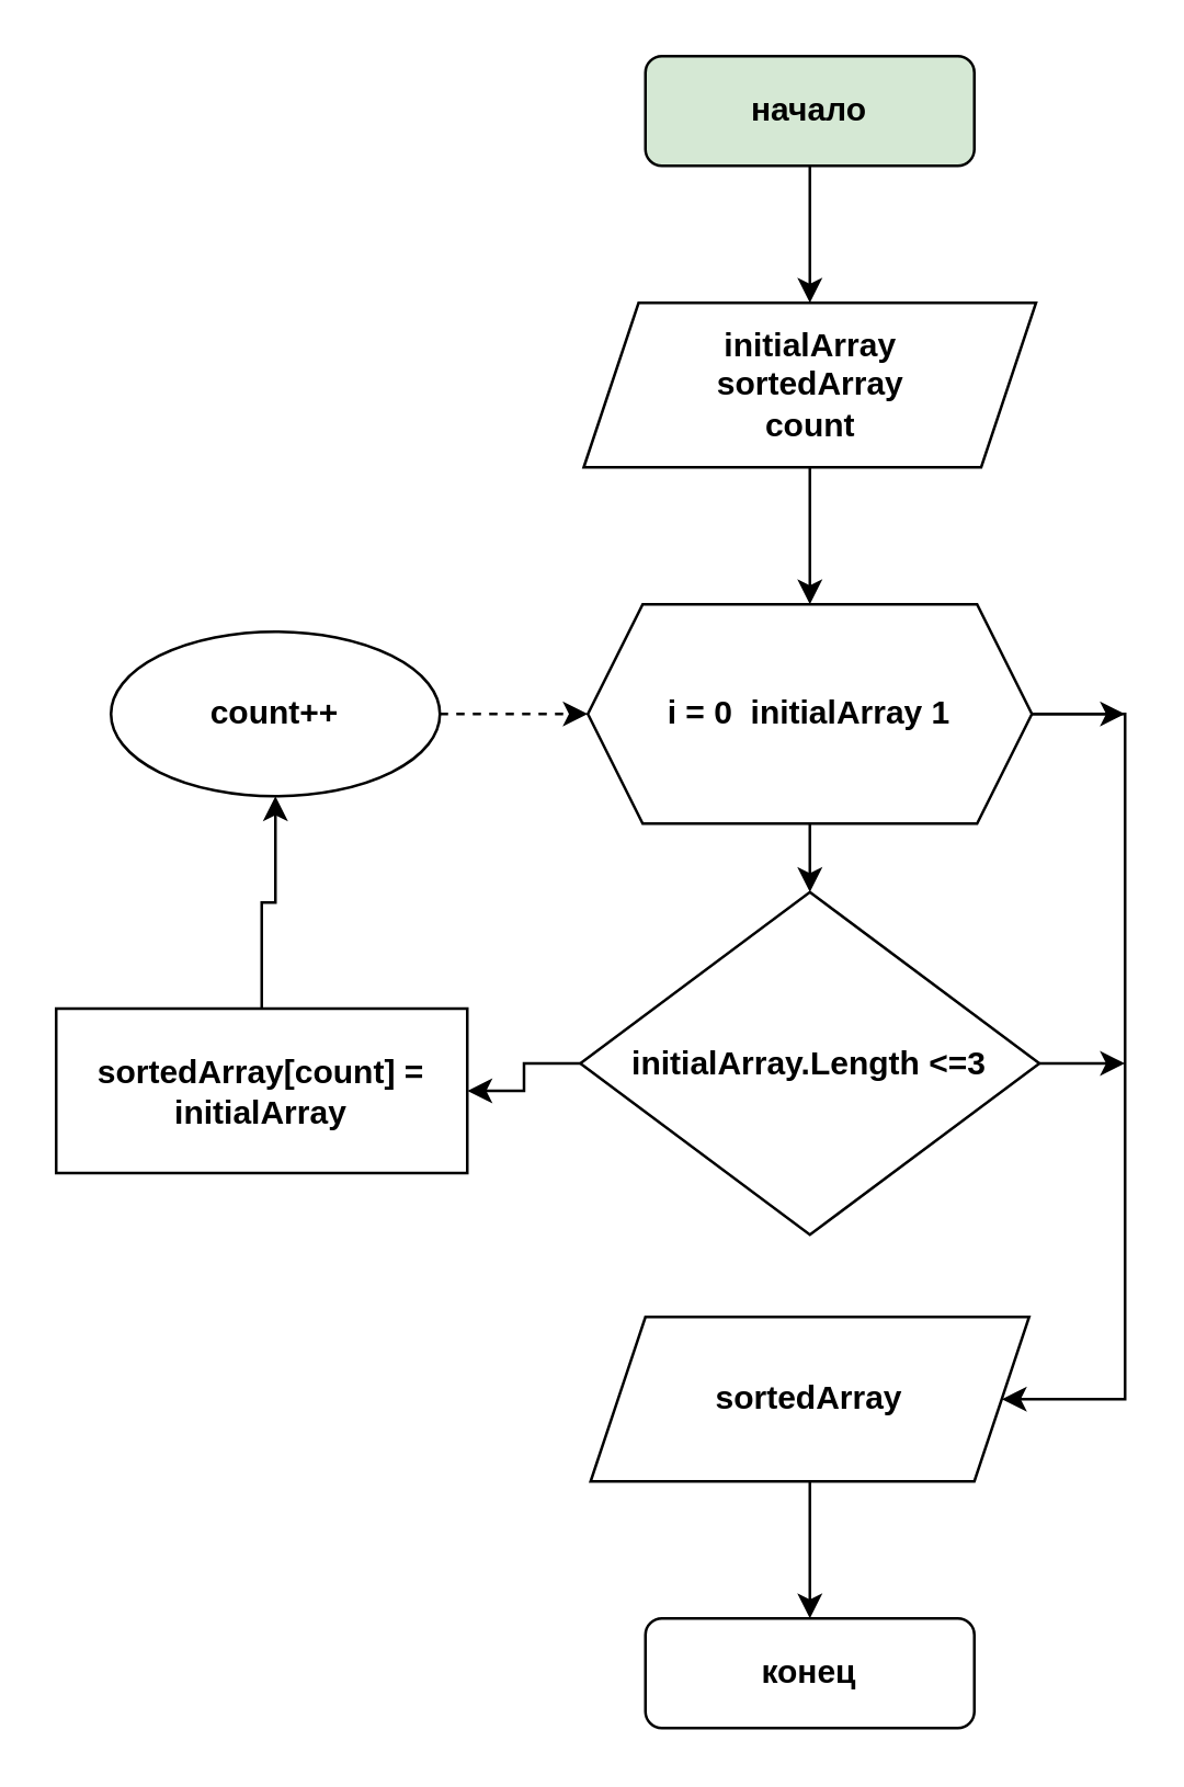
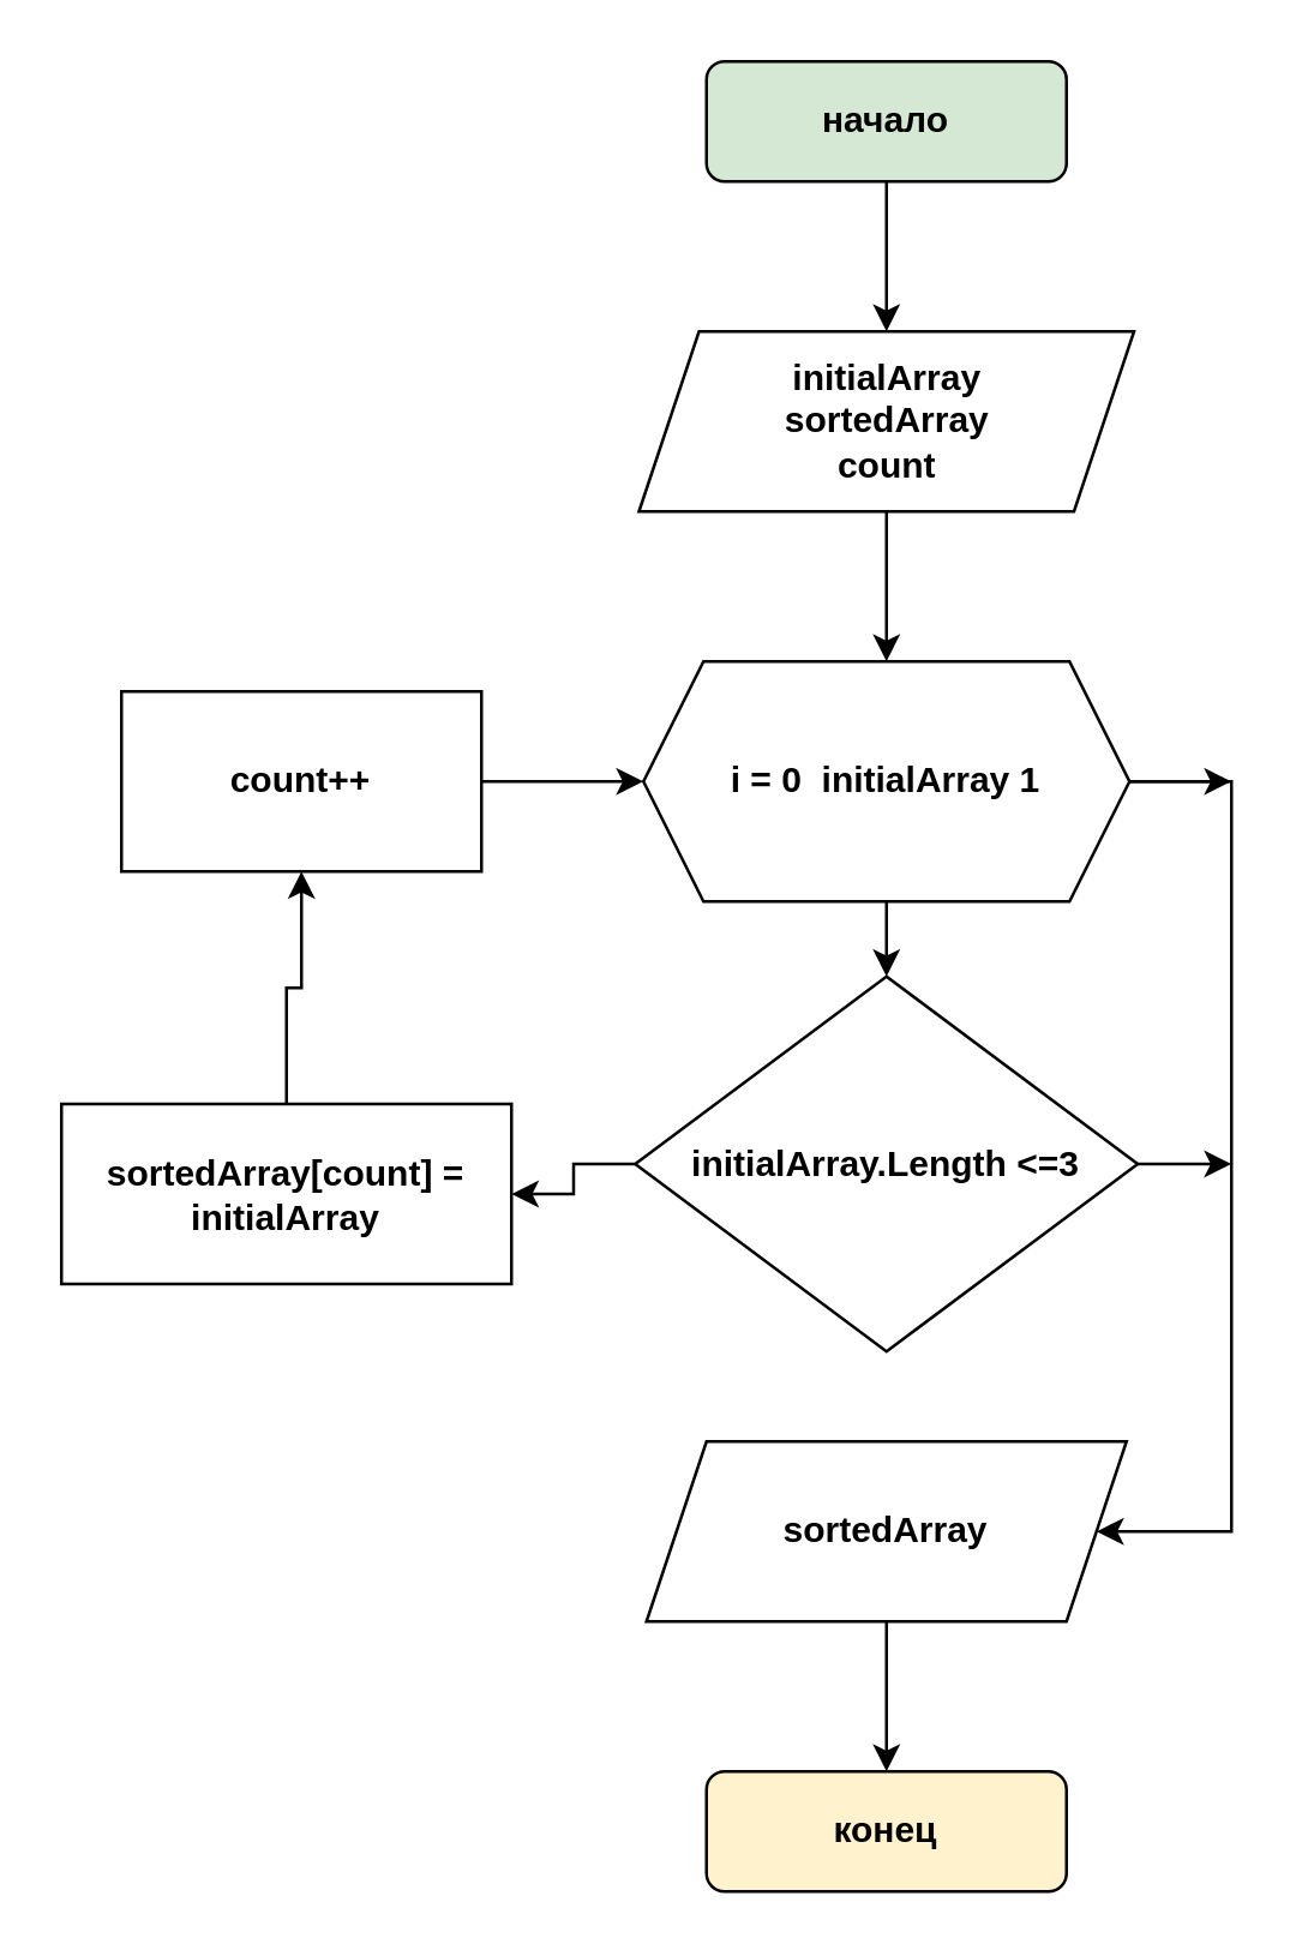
- <mxCell id="8" value="&lt;b&gt;count++&lt;/b&gt;" style="ellipse;whiteSpace=wrap;html=1;" parent="1" vertex="1"><mxGeometry x="40" y="230" width="120" height="60" as="geometry" /></mxCell>
+ <mxCell id="8" value="&lt;b&gt;count++&lt;/b&gt;" style="rounded=0;whiteSpace=wrap;html=1;" parent="1" vertex="1"><mxGeometry x="40" y="230" width="120" height="60" as="geometry" /></mxCell>
- <mxCell id="7" style="edgeStyle=orthogonalEdgeStyle;rounded=0;orthogonalLoop=1;jettySize=auto;html=1;exitX=1;exitY=0.5;exitDx=0;exitDy=0;entryX=0;entryY=0.5;entryDx=0;entryDy=0;dashed=1;" parent="1" source="8" target="15" edge="1"><mxGeometry relative="1" as="geometry" /></mxCell>
+ <mxCell id="7" style="edgeStyle=orthogonalEdgeStyle;rounded=0;orthogonalLoop=1;jettySize=auto;html=1;exitX=1;exitY=0.5;exitDx=0;exitDy=0;entryX=0;entryY=0.5;entryDx=0;entryDy=0;" parent="1" source="8" target="15" edge="1"><mxGeometry relative="1" as="geometry" /></mxCell>
- <mxCell id="4" value="конец" style="rounded=1;whiteSpace=wrap;html=1;fontSize=12;glass=0;strokeWidth=1;shadow=0;fontStyle=1" parent="1" vertex="1"><mxGeometry x="235" y="590" width="120" height="40" as="geometry" /></mxCell>
+ <mxCell id="4" value="конец" style="rounded=1;whiteSpace=wrap;html=1;fontSize=12;glass=0;strokeWidth=1;shadow=0;fontStyle=1;fillColor=#fff2cc;" parent="1" vertex="1"><mxGeometry x="235" y="590" width="120" height="40" as="geometry" /></mxCell>
